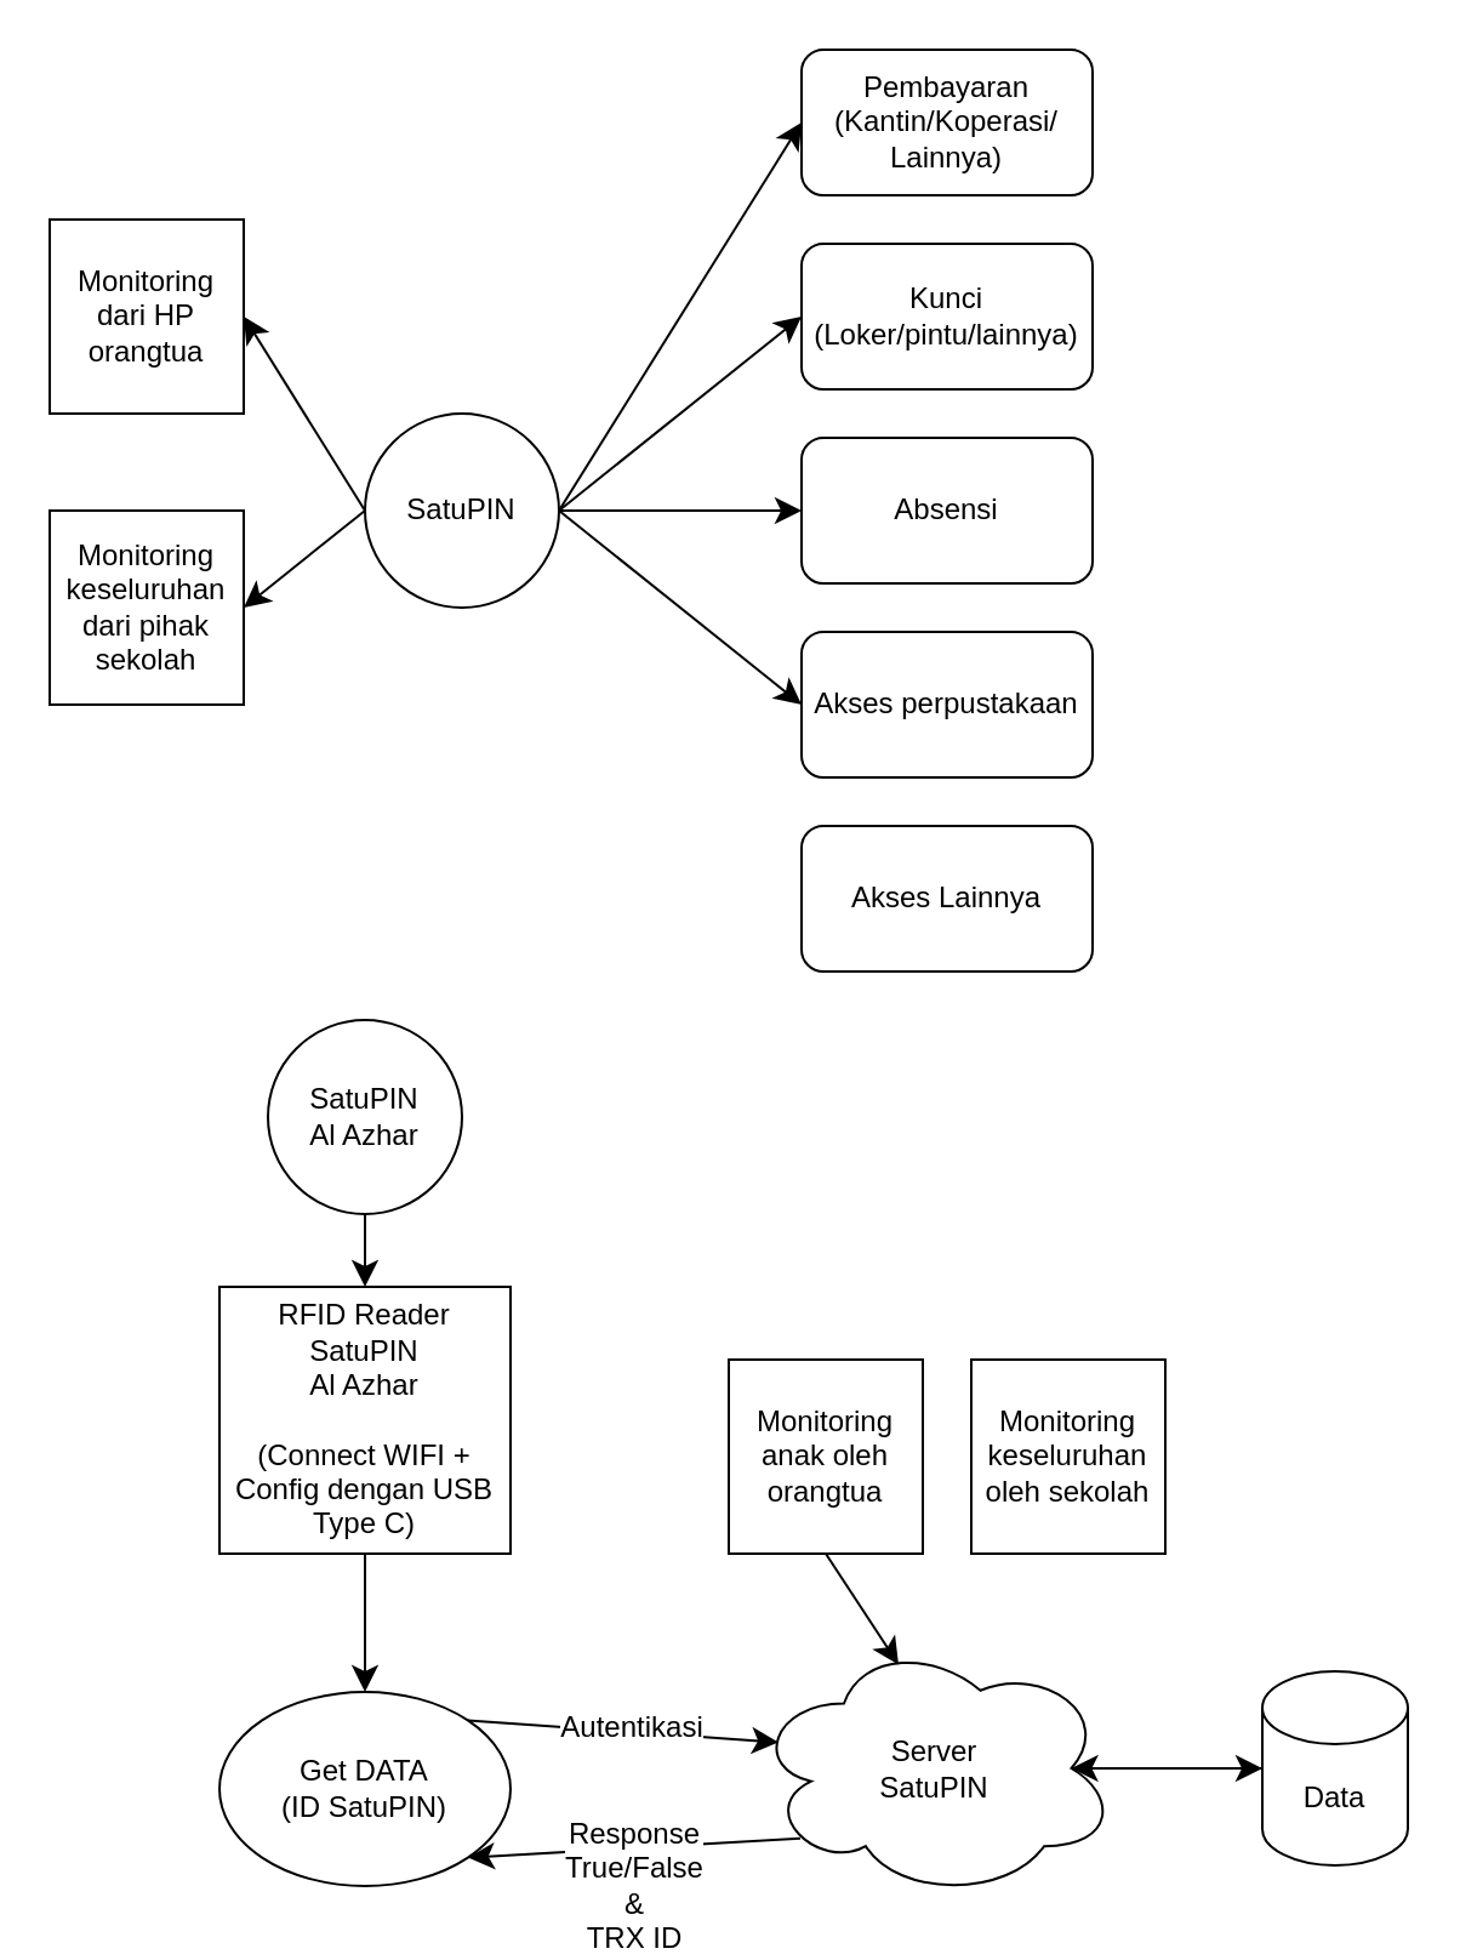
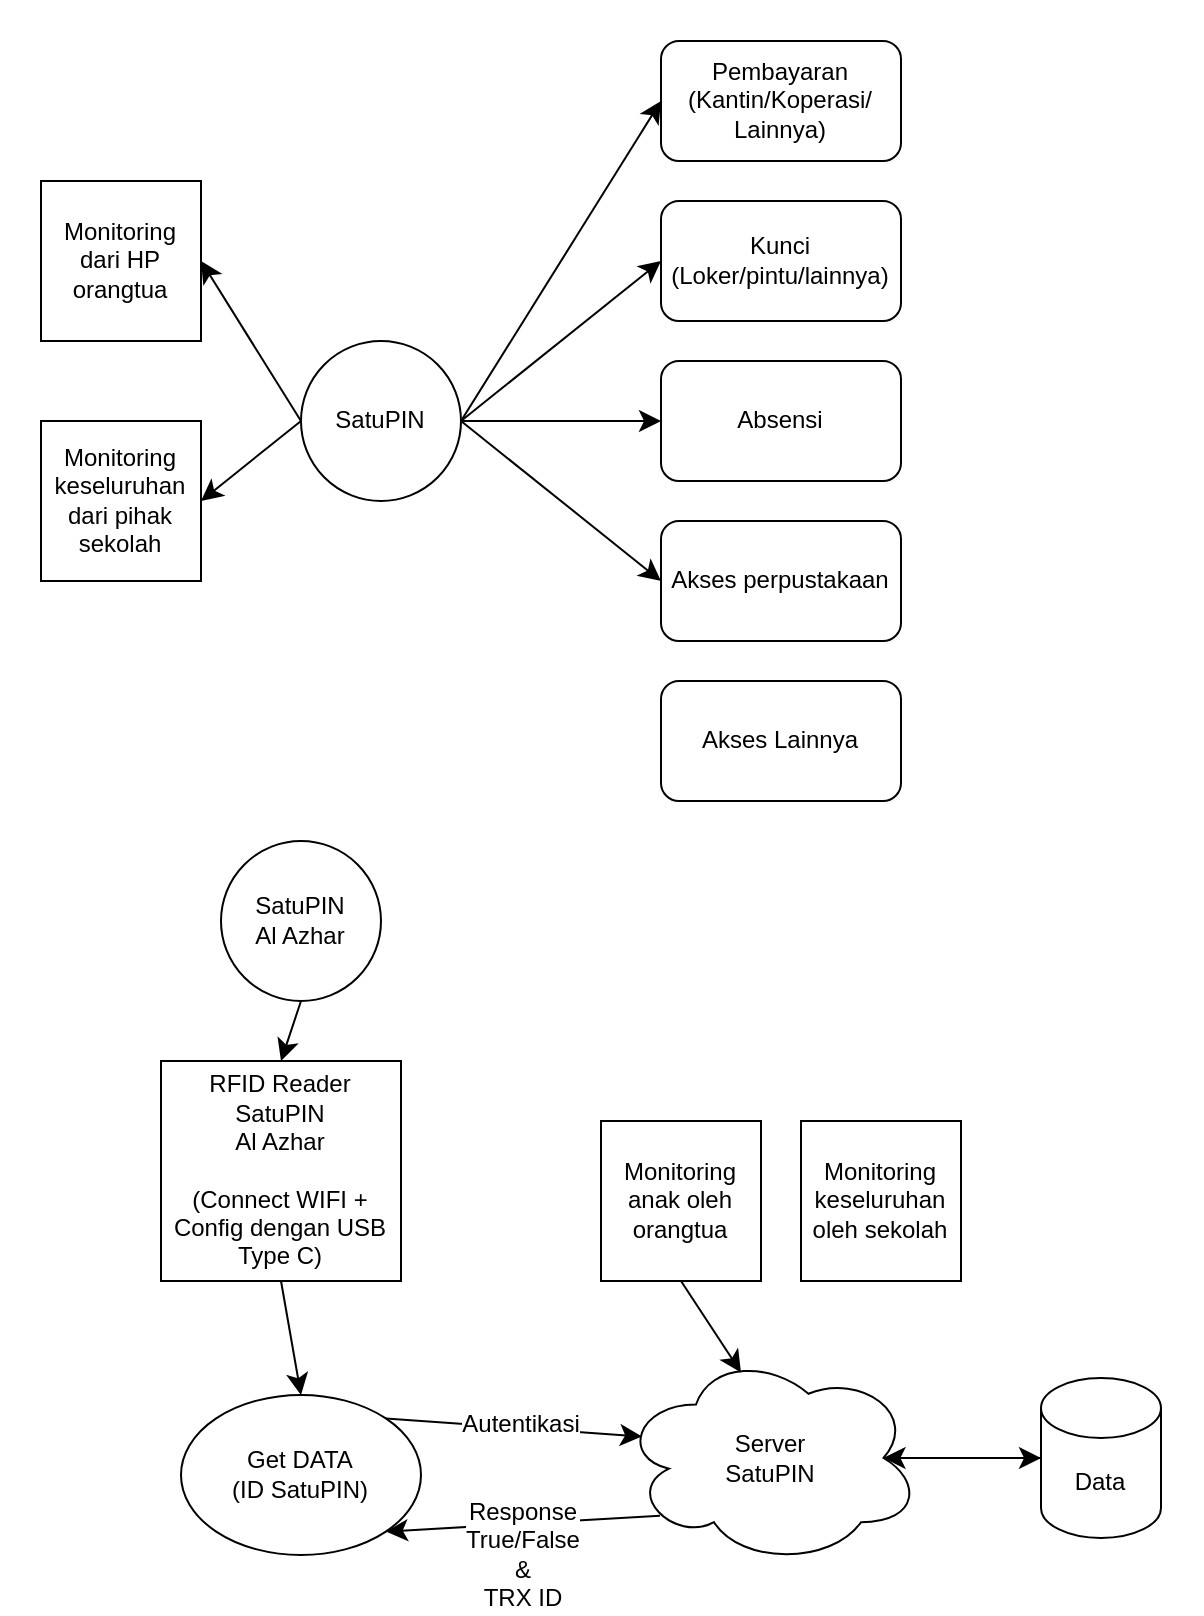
- <mxCell id="15" value="RFID Reader SatuPIN&lt;div&gt;Al Azhar&lt;br&gt;&lt;div&gt;&lt;br&gt;&lt;/div&gt;&lt;div&gt;(Connect WIFI + Config dengan USB Type C)&lt;br&gt;&lt;/div&gt;&lt;/div&gt;" style="rounded=0;whiteSpace=wrap;html=1;" vertex="1" parent="1"><mxGeometry x="90" y="530" width="120" height="110" as="geometry" /></mxCell>
+ <mxCell id="15" value="RFID Reader SatuPIN&lt;div&gt;Al Azhar&lt;br&gt;&lt;div&gt;&lt;br&gt;&lt;/div&gt;&lt;div&gt;(Connect WIFI + Config dengan USB Type C)&lt;br&gt;&lt;/div&gt;&lt;/div&gt;" style="rounded=0;whiteSpace=wrap;html=1;" vertex="1" parent="1"><mxGeometry x="80" y="530" width="120" height="110" as="geometry" /></mxCell>
